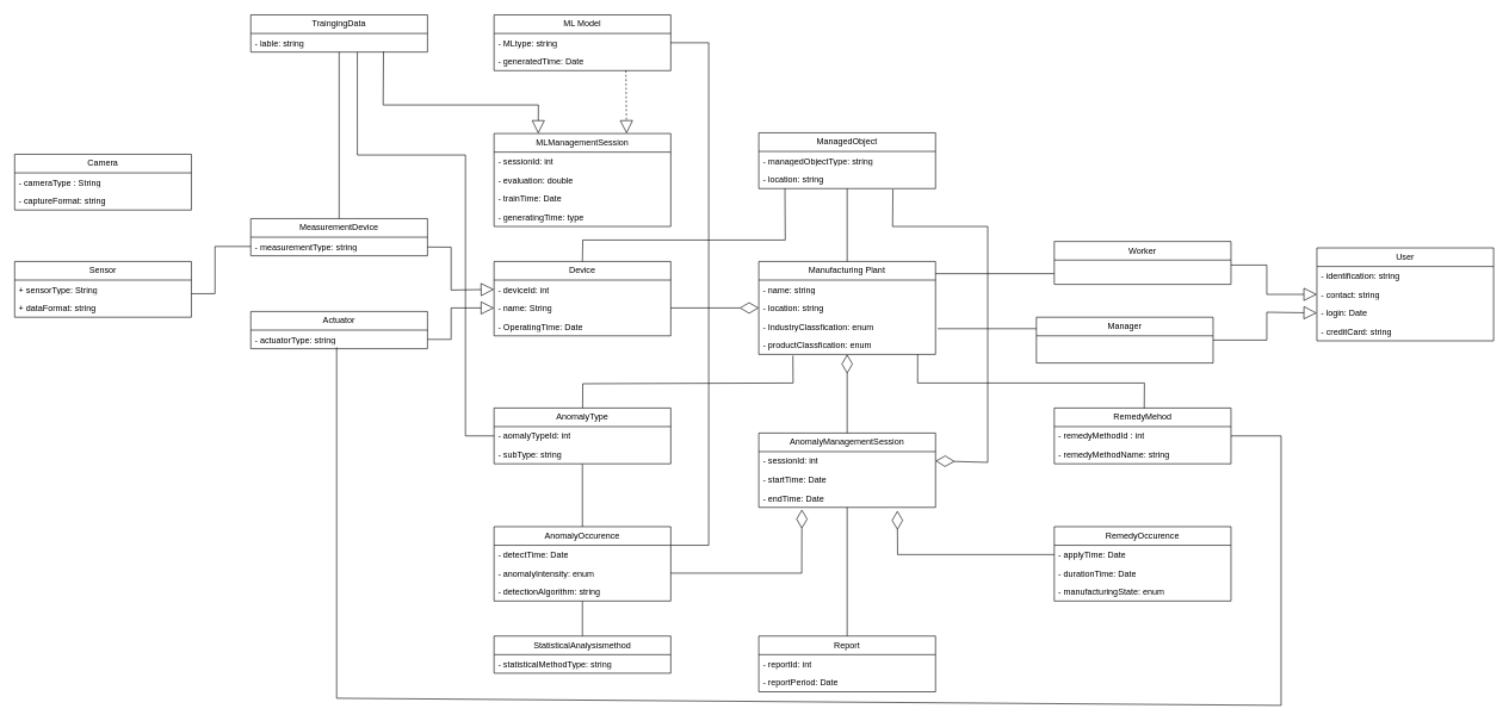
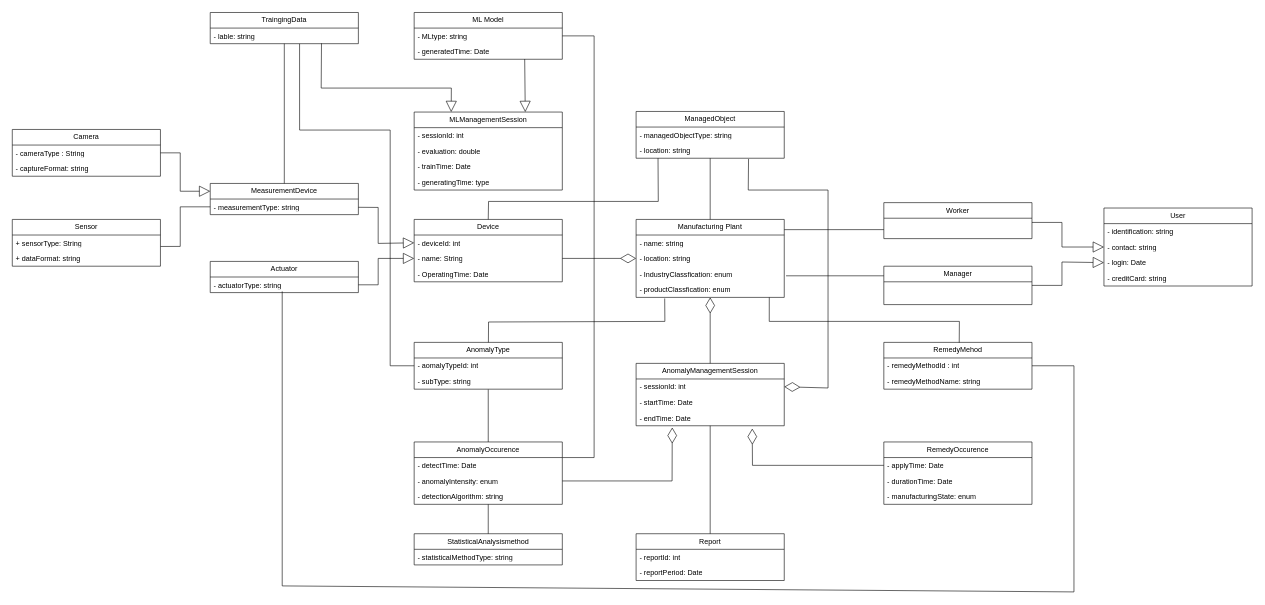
- <mxCell id="74" value="" style="endArrow=block;endSize=16;endFill=0;html=1;rounded=0;entryX=0.75;entryY=0;entryDx=0;entryDy=0;exitX=0.746;exitY=0.991;exitDx=0;exitDy=0;exitPerimeter=0;dashed=1;" edge="1" parent="1" source="56" target="49"><mxGeometry width="160" relative="1" as="geometry"><mxPoint x="545" y="82" as="sourcePoint" /><mxPoint x="762" y="196" as="targetPoint" /><Array as="points"><mxPoint x="875" y="166" /></Array></mxGeometry></mxCell>
+ <mxCell id="74" value="" style="endArrow=block;endSize=16;endFill=0;html=1;rounded=0;entryX=0.75;entryY=0;entryDx=0;entryDy=0;exitX=0.746;exitY=0.991;exitDx=0;exitDy=0;exitPerimeter=0;" edge="1" parent="1" source="56" target="49"><mxGeometry width="160" relative="1" as="geometry"><mxPoint x="545" y="82" as="sourcePoint" /><mxPoint x="762" y="196" as="targetPoint" /><Array as="points"><mxPoint x="875" y="166" /></Array></mxGeometry></mxCell>
+ <mxCell id="68" value="" style="endArrow=block;endSize=16;endFill=0;html=1;rounded=0;exitX=1;exitY=0.5;exitDx=0;exitDy=0;entryX=0;entryY=0.25;entryDx=0;entryDy=0;" edge="1" parent="1" source="20" target="15"><mxGeometry width="160" relative="1" as="geometry"><mxPoint x="607" y="355" as="sourcePoint" /><mxPoint x="350" y="335" as="targetPoint" /><Array as="points"><mxPoint x="300" y="254" /><mxPoint x="300" y="318" /></Array></mxGeometry></mxCell>
- <mxCell id="40" value="Manager" style="swimlane;fontStyle=0;childLayout=stackLayout;horizontal=1;startSize=26;fillColor=none;horizontalStack=0;resizeParent=1;resizeParentMax=0;resizeLast=0;collapsible=1;marginBottom=0;whiteSpace=wrap;html=1;" vertex="1" parent="1"><mxGeometry x="1448" y="443" width="247" height="64" as="geometry" /></mxCell>
+ <mxCell id="40" value="Manager" style="swimlane;fontStyle=0;childLayout=stackLayout;horizontal=1;startSize=26;fillColor=none;horizontalStack=0;resizeParent=1;resizeParentMax=0;resizeLast=0;collapsible=1;marginBottom=0;whiteSpace=wrap;html=1;" vertex="1" parent="1"><mxGeometry x="1473" y="443" width="247" height="64" as="geometry" /></mxCell>
